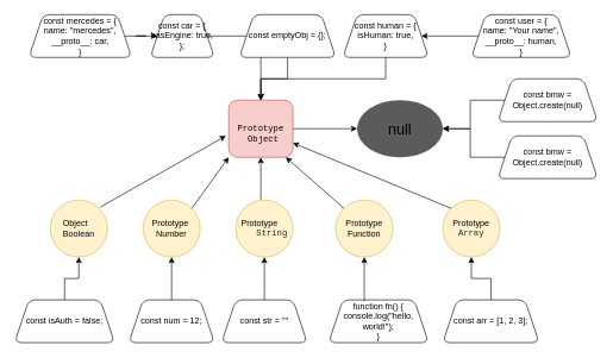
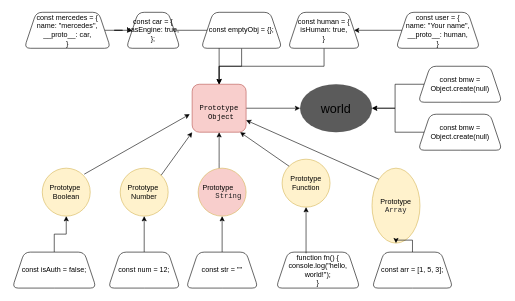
- <mxCell id="20" value="null" style="ellipse;whiteSpace=wrap;html=1;fillColor=#333333;opacity=80;strokeWidth=0;perimeterSpacing=0;fontSize=21;" parent="1" vertex="1"><mxGeometry x="500" y="140" width="120" height="80" as="geometry" /></mxCell>
+ <mxCell id="20" value="world" style="ellipse;whiteSpace=wrap;html=1;fillColor=#333333;opacity=80;strokeWidth=0;perimeterSpacing=0;fontSize=21;" parent="1" vertex="1"><mxGeometry x="500" y="140" width="120" height="80" as="geometry" /></mxCell>
- <mxCell id="31" value="&lt;div style=&quot;border-color: var(--border-color); text-align: left;&quot;&gt;Object&lt;span style=&quot;border-color: var(--border-color); background-color: initial;&quot;&gt;&amp;nbsp;&lt;/span&gt;&lt;/div&gt;&lt;div&gt;&lt;span style=&quot;border-color: var(--border-color); background-color: initial;&quot;&gt;Boolean&lt;/span&gt;&lt;/div&gt;" style="ellipse;whiteSpace=wrap;html=1;aspect=fixed;fillColor=#fff2cc;strokeColor=#d6b656;" parent="1" vertex="1"><mxGeometry x="70" y="280" width="80" height="80" as="geometry" /></mxCell>
+ <mxCell id="31" value="&lt;div style=&quot;border-color: var(--border-color); text-align: left;&quot;&gt;Prototype&lt;span style=&quot;border-color: var(--border-color); background-color: initial;&quot;&gt;&amp;nbsp;&lt;/span&gt;&lt;/div&gt;&lt;div&gt;&lt;span style=&quot;border-color: var(--border-color); background-color: initial;&quot;&gt;Boolean&lt;/span&gt;&lt;/div&gt;" style="ellipse;whiteSpace=wrap;html=1;aspect=fixed;fillColor=#fff2cc;strokeColor=#d6b656;" parent="1" vertex="1"><mxGeometry x="70" y="280" width="80" height="80" as="geometry" /></mxCell>
- <mxCell id="5" value="&lt;div style=&quot;text-align: left;&quot;&gt;&lt;span style=&quot;background-color: initial;&quot;&gt;Prototype&lt;/span&gt;&lt;span style=&quot;background-color: initial;&quot;&gt;&amp;nbsp;&lt;/span&gt;&lt;/div&gt;&lt;div style=&quot;text-align: left;&quot;&gt;&lt;span style=&quot;background-color: initial;&quot;&gt;&lt;font face=&quot;consolas, lucida console, courier new, monospace&quot; color=&quot;#202124&quot;&gt;&amp;nbsp; &amp;nbsp;String&lt;/font&gt;&lt;/span&gt;&lt;/div&gt;" style="ellipse;whiteSpace=wrap;html=1;rounded=1;glass=0;strokeWidth=1;shadow=0;fillColor=#fff2cc;strokeColor=#d6b656;" parent="1" vertex="1"><mxGeometry x="330" y="280" width="80" height="80" as="geometry" /></mxCell>
+ <mxCell id="5" value="&lt;div style=&quot;text-align: left;&quot;&gt;&lt;span style=&quot;background-color: initial;&quot;&gt;Prototype&lt;/span&gt;&lt;span style=&quot;background-color: initial;&quot;&gt;&amp;nbsp;&lt;/span&gt;&lt;/div&gt;&lt;div style=&quot;text-align: left;&quot;&gt;&lt;span style=&quot;background-color: initial;&quot;&gt;&lt;font face=&quot;consolas, lucida console, courier new, monospace&quot; color=&quot;#202124&quot;&gt;&amp;nbsp; &amp;nbsp;String&lt;/font&gt;&lt;/span&gt;&lt;/div&gt;" style="ellipse;whiteSpace=wrap;html=1;rounded=1;glass=0;strokeWidth=1;shadow=0;fillColor=#f8cecc;strokeColor=#d6b656;" parent="1" vertex="1"><mxGeometry x="330" y="280" width="80" height="80" as="geometry" /></mxCell>
- <mxCell id="22" value="Prototype&lt;br&gt;Function" style="ellipse;whiteSpace=wrap;html=1;aspect=fixed;fillColor=#fff2cc;strokeColor=#d6b656;" parent="1" vertex="1"><mxGeometry x="470" y="280" width="80" height="80" as="geometry" /></mxCell>
+ <mxCell id="22" value="Prototype&lt;br&gt;Function" style="ellipse;whiteSpace=wrap;html=1;aspect=fixed;fillColor=#fff2cc;strokeColor=#d6b656;" parent="1" vertex="1"><mxGeometry x="470" y="265" width="80" height="80" as="geometry" /></mxCell>
- <mxCell id="6" value="Prototype&lt;br&gt;&lt;div style=&quot;text-align: center;&quot;&gt;&lt;span style=&quot;color: rgb(32, 33, 36); font-family: consolas, &amp;quot;lucida console&amp;quot;, &amp;quot;courier new&amp;quot;, monospace; text-align: left; background-color: initial;&quot;&gt;Array&lt;/span&gt;&lt;/div&gt;" style="ellipse;whiteSpace=wrap;html=1;rounded=1;glass=0;strokeWidth=1;shadow=0;fillColor=#fff2cc;strokeColor=#d6b656;" parent="1" vertex="1"><mxGeometry x="620" y="280" width="80" height="80" as="geometry" /></mxCell>
+ <mxCell id="6" value="Prototype&lt;br&gt;&lt;div style=&quot;text-align: center;&quot;&gt;&lt;span style=&quot;color: rgb(32, 33, 36); font-family: consolas, &amp;quot;lucida console&amp;quot;, &amp;quot;courier new&amp;quot;, monospace; text-align: left; background-color: initial;&quot;&gt;Array&lt;/span&gt;&lt;/div&gt;" style="ellipse;whiteSpace=wrap;html=1;rounded=1;glass=0;strokeWidth=1;shadow=0;fillColor=#fff2cc;strokeColor=#d6b656;" parent="1" vertex="1"><mxGeometry x="620" y="280" width="80" height="125" as="geometry" /></mxCell>
- <mxCell id="8" value="const arr = [1, 2, 3];" style="shape=trapezoid;perimeter=trapezoidPerimeter;whiteSpace=wrap;html=1;fixedSize=1;rounded=1;glass=0;strokeWidth=1;shadow=0;" parent="1" vertex="1"><mxGeometry x="620" y="420" width="135" height="60" as="geometry" /></mxCell>
+ <mxCell id="8" value="const arr = [1, 5, 3];" style="shape=trapezoid;perimeter=trapezoidPerimeter;whiteSpace=wrap;html=1;fixedSize=1;rounded=1;glass=0;strokeWidth=1;shadow=0;" parent="1" vertex="1"><mxGeometry x="620" y="420" width="135" height="60" as="geometry" /></mxCell>
